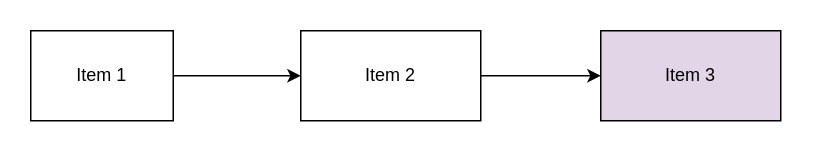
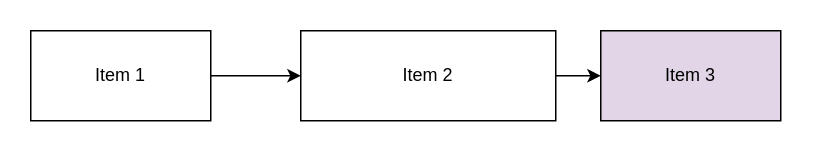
- <mxCell id="3" value="Item 1" style="rounded=0;whiteSpace=wrap;html=1;" parent="1" vertex="1"><mxGeometry x="20" y="20" width="95" height="60" as="geometry" /></mxCell>
+ <mxCell id="3" value="Item 1" style="rounded=0;whiteSpace=wrap;html=1;" parent="1" vertex="1"><mxGeometry x="20" y="20" width="120" height="60" as="geometry" /></mxCell>
- <mxCell id="5" value="Item 2" style="rounded=0;whiteSpace=wrap;html=1;" parent="1" vertex="1"><mxGeometry x="200" y="20" width="120" height="60" as="geometry" /></mxCell>
+ <mxCell id="5" value="Item 2" style="rounded=0;whiteSpace=wrap;html=1;" parent="1" vertex="1"><mxGeometry x="200" y="20" width="170" height="60" as="geometry" /></mxCell>
